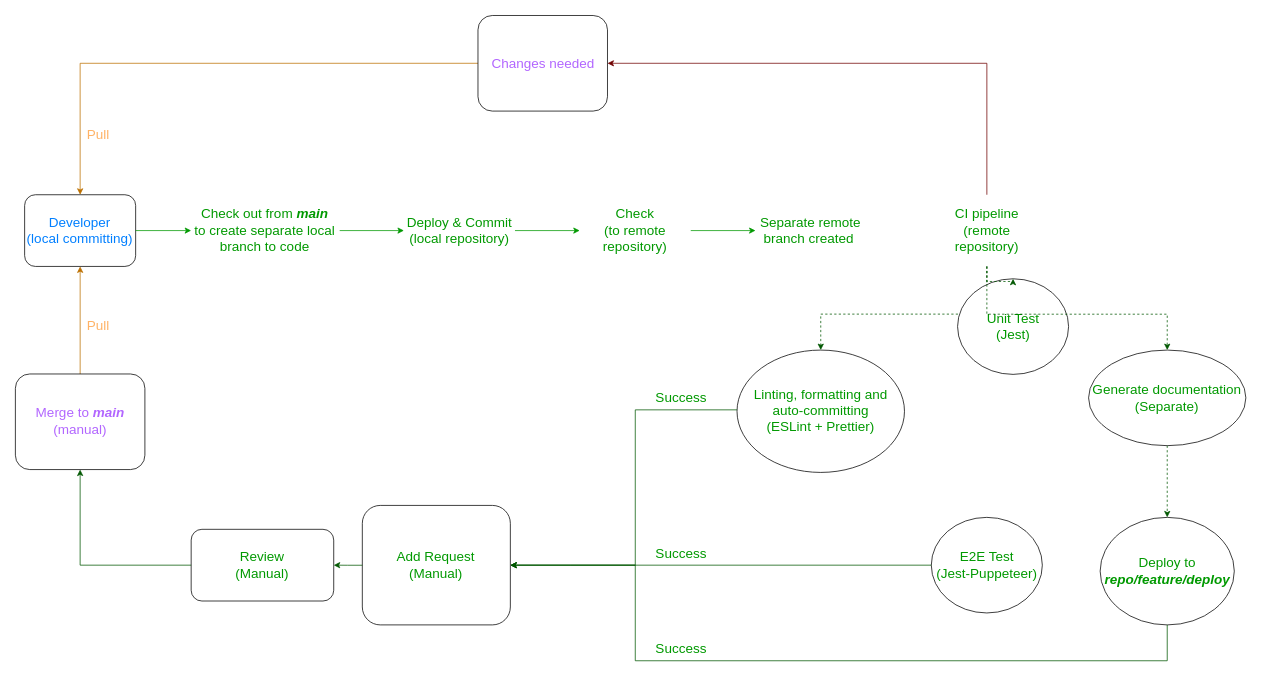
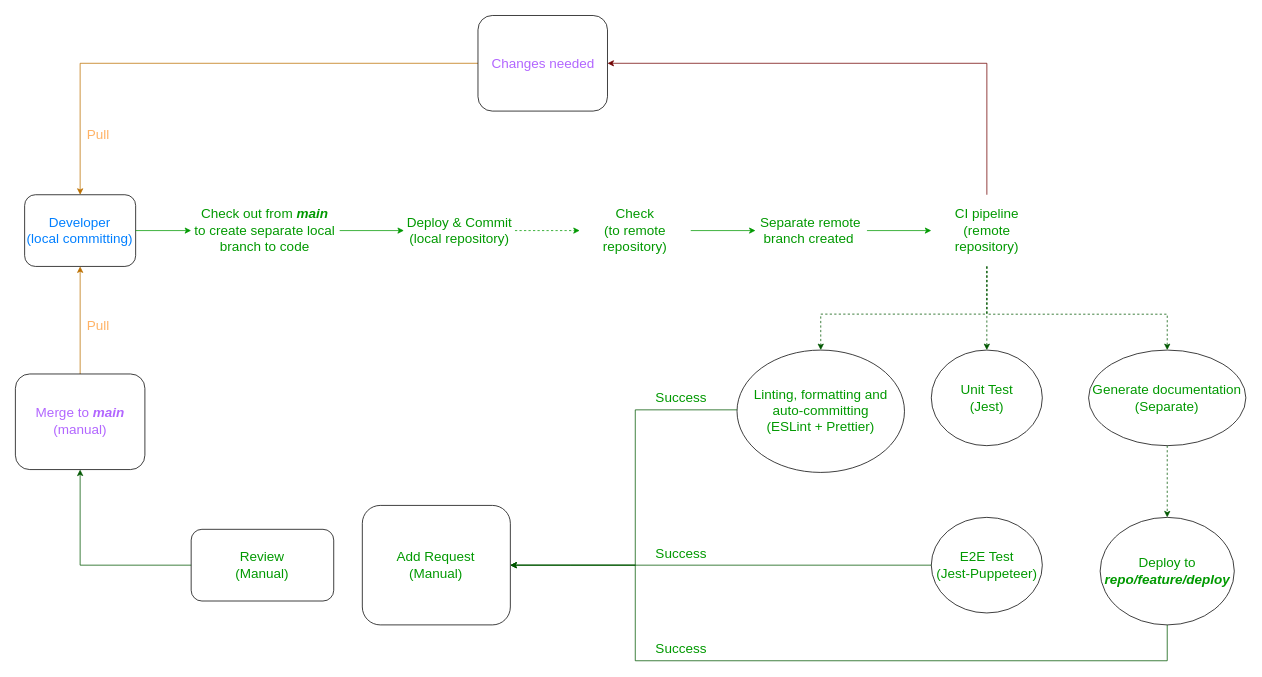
- <mxCell id="6" value="" style="edgeStyle=orthogonalEdgeStyle;rounded=0;orthogonalLoop=1;jettySize=auto;html=1;fontSize=18;strokeColor=#009900;fontColor=#009900;" edge="1" parent="2" source="4" target="5"><mxGeometry relative="1" as="geometry" /></mxCell>
+ <mxCell id="6" value="" style="edgeStyle=orthogonalEdgeStyle;rounded=0;orthogonalLoop=1;jettySize=auto;html=1;fontSize=18;strokeColor=#009900;fontColor=#009900;dashed=1;" edge="1" parent="2" source="4" target="5"><mxGeometry relative="1" as="geometry" /></mxCell>
+ <mxCell id="14" value="" style="edgeStyle=orthogonalEdgeStyle;rounded=0;orthogonalLoop=1;jettySize=auto;html=1;fontSize=18;strokeColor=#009900;fontColor=#009900;" edge="1" parent="2" source="15" target="7"><mxGeometry relative="1" as="geometry" /></mxCell>
- <mxCell id="10" value="Unit Test &lt;br style=&quot;font-size: 18px;&quot;&gt;(Jest)" style="ellipse;whiteSpace=wrap;html=1;rounded=1;fontSize=18;fontColor=#009900;" vertex="1" parent="2"><mxGeometry x="1255.752" y="350.926" width="147.97" height="127.407" as="geometry" /></mxCell>
+ <mxCell id="10" value="Unit Test &lt;br style=&quot;font-size: 18px;&quot;&gt;(Jest)" style="ellipse;whiteSpace=wrap;html=1;rounded=1;fontSize=18;fontColor=#009900;" vertex="1" parent="2"><mxGeometry x="1220.752" y="445.926" width="147.97" height="127.407" as="geometry" /></mxCell>
- <mxCell id="31" value="" style="edgeStyle=orthogonalEdgeStyle;rounded=0;orthogonalLoop=1;jettySize=auto;html=1;fontSize=18;fillColor=#008a00;strokeColor=#005700;" edge="1" parent="2" source="23" target="30"><mxGeometry relative="1" as="geometry" /></mxCell>
